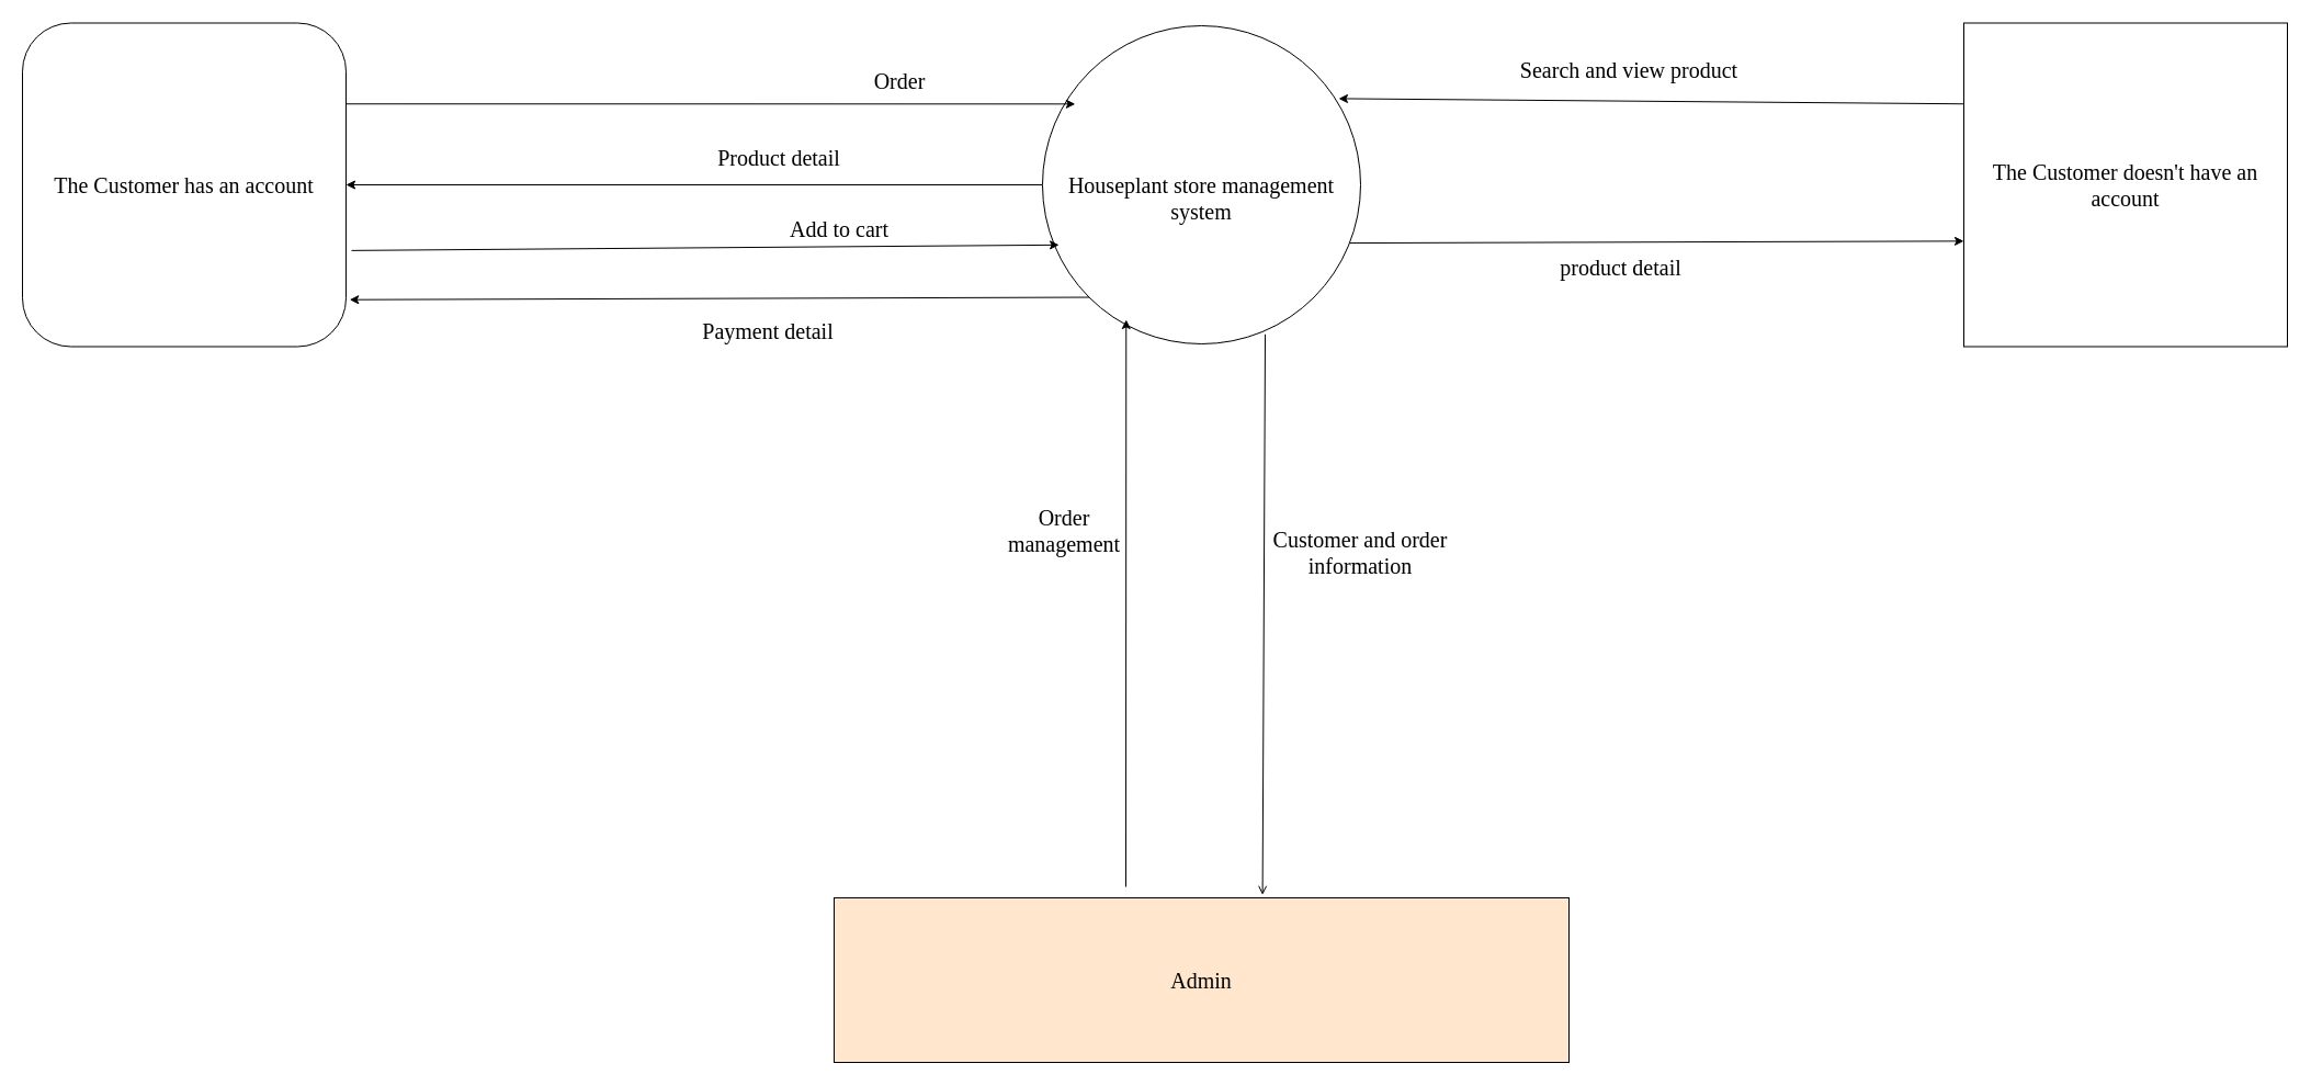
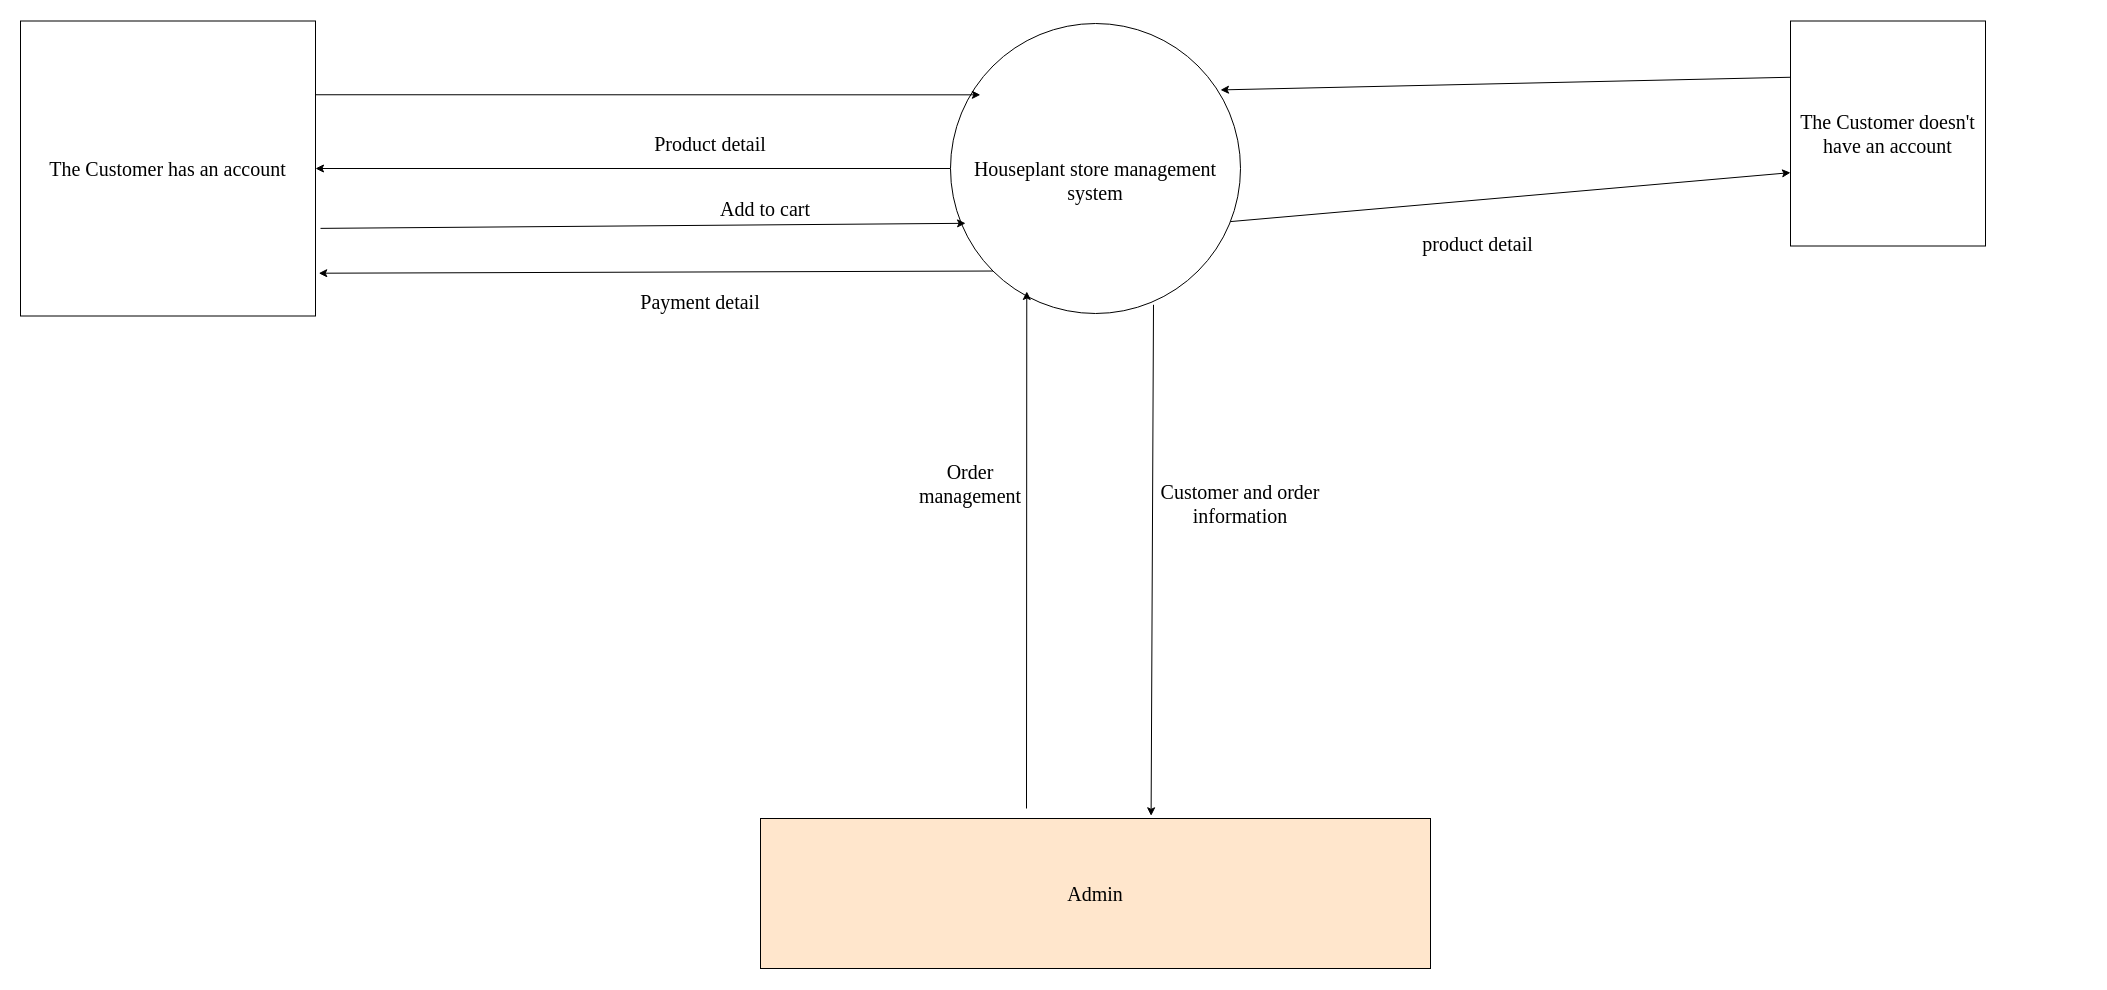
- <mxCell id="16" value="Search and view product" style="text;html=1;align=center;verticalAlign=middle;whiteSpace=wrap;rounded=0;fontFamily=Times New Roman;fontSize=20;" vertex="1" parent="1"><mxGeometry x="1370" y="48" width="230" height="30" as="geometry" /></mxCell>
- <mxCell id="10" value="Order" style="text;html=1;align=center;verticalAlign=middle;whiteSpace=wrap;rounded=0;fontFamily=Times New Roman;fontSize=20;" vertex="1" parent="1"><mxGeometry x="790" y="58" width="60" height="30" as="geometry" /></mxCell>
- <mxCell id="4" value="The Customer has an account" style="whiteSpace=wrap;html=1;aspect=fixed;fontFamily=Times New Roman;fontSize=20;rounded=1;" vertex="1" parent="1"><mxGeometry x="20" y="20.5" width="295" height="295" as="geometry" /></mxCell>
+ <mxCell id="4" value="The Customer has an account" style="whiteSpace=wrap;html=1;aspect=fixed;fontFamily=Times New Roman;fontSize=20;" vertex="1" parent="1"><mxGeometry x="20" y="20.5" width="295" height="295" as="geometry" /></mxCell>
- <mxCell id="5" value="The Customer doesn't have an account" style="whiteSpace=wrap;html=1;aspect=fixed;fontFamily=Times New Roman;fontSize=20;" vertex="1" parent="1"><mxGeometry x="1790" y="20.5" width="295" height="295" as="geometry" /></mxCell>
+ <mxCell id="5" value="The Customer doesn't have an account" style="whiteSpace=wrap;html=1;aspect=fixed;fontFamily=Times New Roman;fontSize=20;" vertex="1" parent="1"><mxGeometry x="1790" y="20.5" width="195" height="225" as="geometry" /></mxCell>
- <mxCell id="19" value="" style="endArrow=open;html=1;rounded=0;entryX=0.583;entryY=-0.018;entryDx=0;entryDy=0;entryPerimeter=0;exitX=0.7;exitY=0.97;exitDx=0;exitDy=0;exitPerimeter=0;" edge="1" parent="1" source="3" target="6"><mxGeometry width="50" height="50" relative="1" as="geometry"><mxPoint x="1036" y="818" as="sourcePoint" /><mxPoint x="1036" y="301" as="targetPoint" /></mxGeometry></mxCell>
+ <mxCell id="19" value="" style="endArrow=classic;html=1;rounded=0;entryX=0.583;entryY=-0.018;entryDx=0;entryDy=0;entryPerimeter=0;exitX=0.7;exitY=0.97;exitDx=0;exitDy=0;exitPerimeter=0;" edge="1" parent="1" source="3" target="6"><mxGeometry width="50" height="50" relative="1" as="geometry"><mxPoint x="1036" y="818" as="sourcePoint" /><mxPoint x="1036" y="301" as="targetPoint" /></mxGeometry></mxCell>
